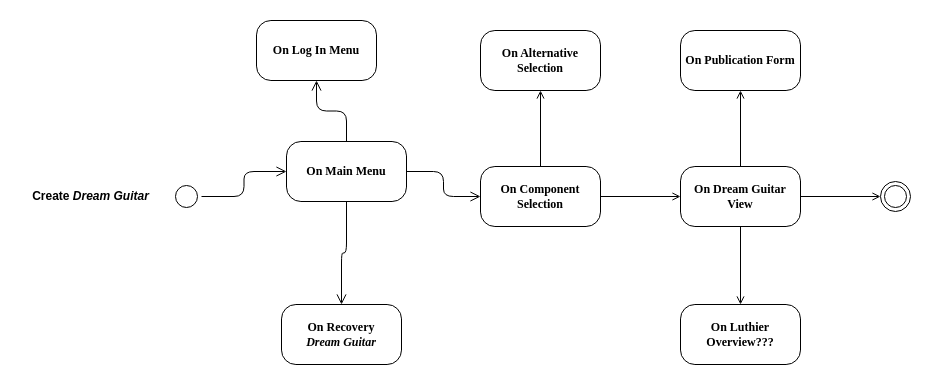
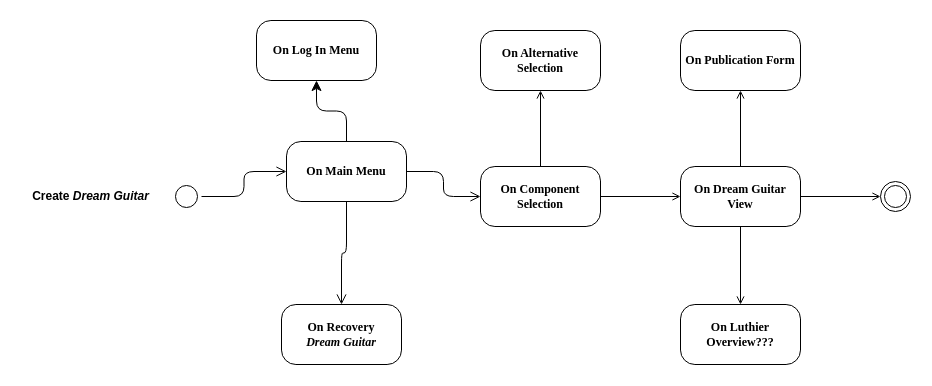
- <mxCell id="9" style="edgeStyle=orthogonalEdgeStyle;html=1;labelBackgroundColor=none;endArrow=open;endSize=8;fontFamily=Verdana;fontSize=12;align=left;fontColor=default;entryX=0.5;entryY=1;entryDx=0;entryDy=0;exitX=0.5;exitY=0;exitDx=0;exitDy=0;" edge="1" parent="1" source="3" target="8"><mxGeometry relative="1" as="geometry"><mxPoint x="411" y="206" as="sourcePoint" /><mxPoint x="491" y="206" as="targetPoint" /></mxGeometry></mxCell>
+ <mxCell id="9" style="edgeStyle=orthogonalEdgeStyle;html=1;labelBackgroundColor=none;endArrow=classic;endSize=8;fontFamily=Verdana;fontSize=12;align=left;fontColor=default;entryX=0.5;entryY=1;entryDx=0;entryDy=0;exitX=0.5;exitY=0;exitDx=0;exitDy=0;" edge="1" parent="1" source="3" target="8"><mxGeometry relative="1" as="geometry"><mxPoint x="411" y="206" as="sourcePoint" /><mxPoint x="491" y="206" as="targetPoint" /></mxGeometry></mxCell>
